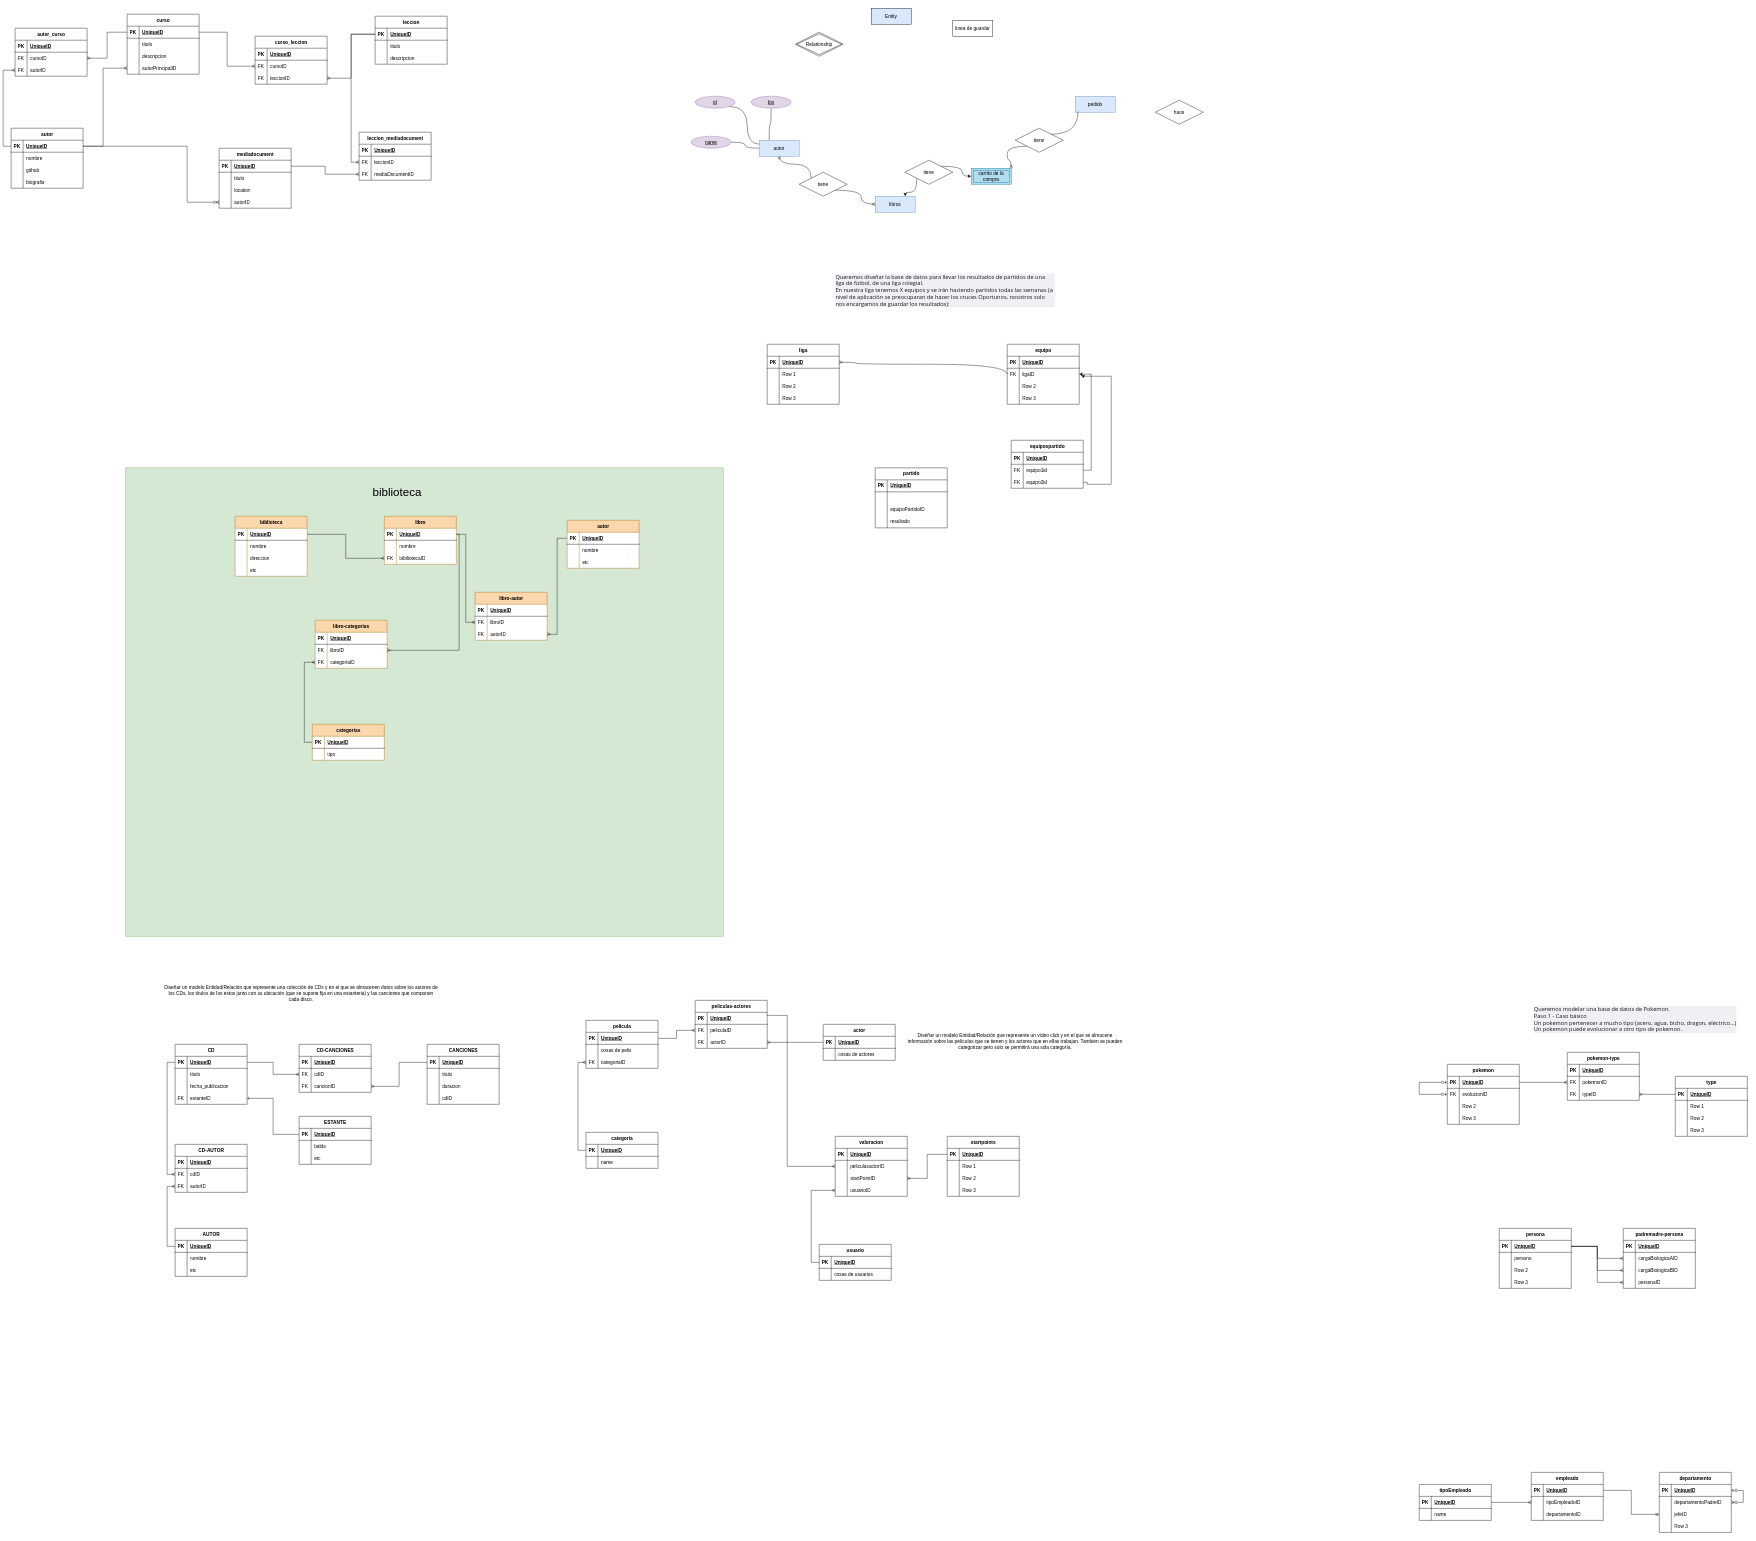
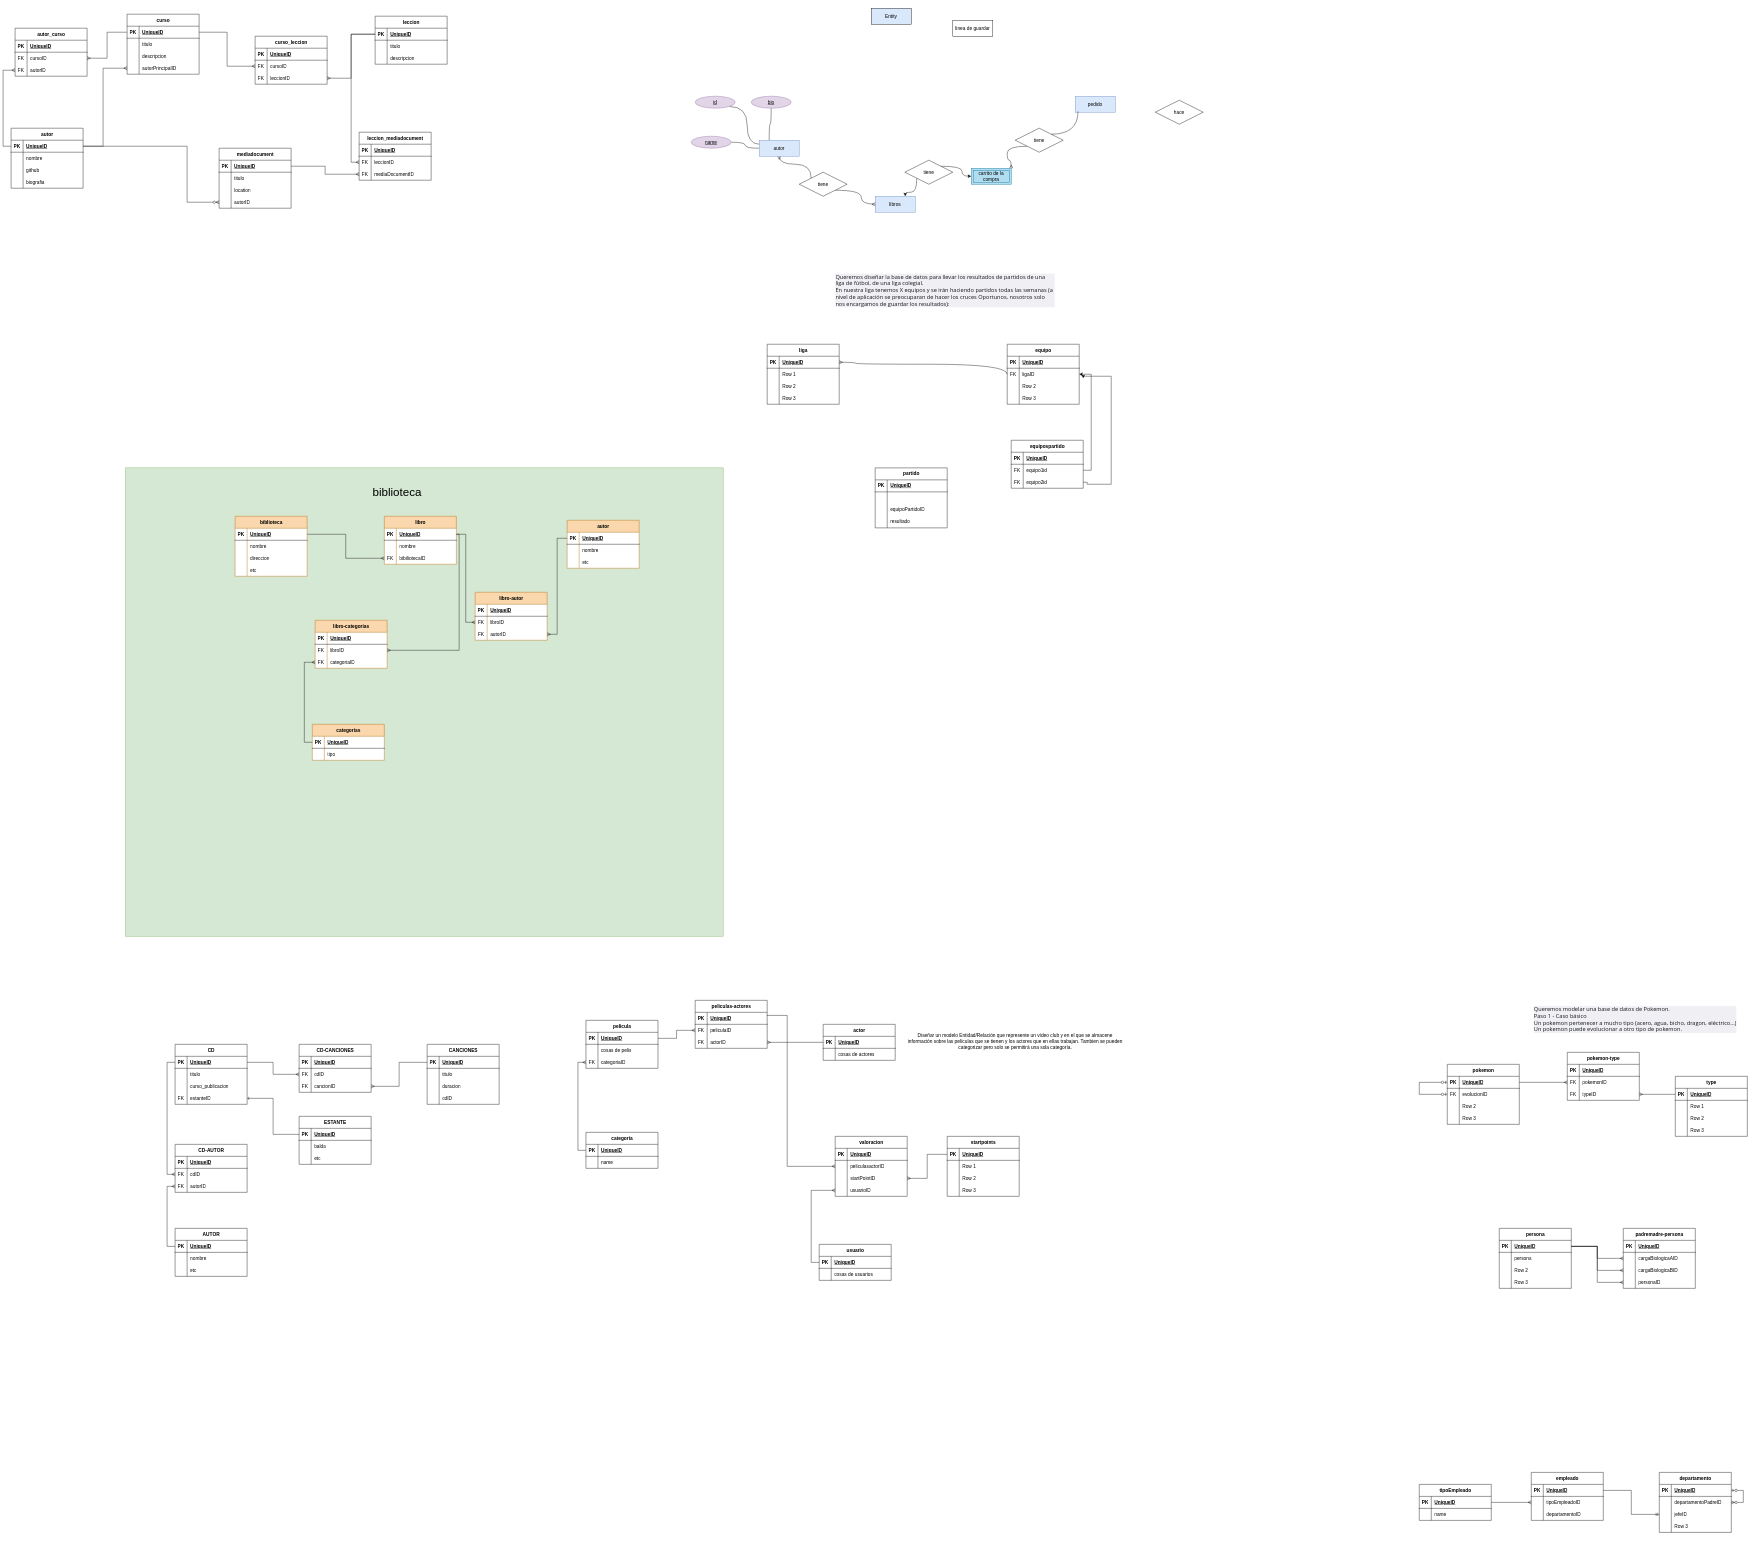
- <mxCell id="4" value="Relationship" style="shape=rhombus;double=1;perimeter=rhombusPerimeter;whiteSpace=wrap;html=1;align=center;" parent="1" vertex="1"><mxGeometry x="1980" y="80" width="120" height="60" as="geometry" /></mxCell>
- <mxCell id="169" value="&lt;br&gt;Diseñar un modelo Entidad/Relación que represente una colección de CDs y en el que se almacenen datos sobre los autores de los CDs, los títulos de los estos junto con su ubicación (que se supone fija en una estanteria) y las canciones que componen cada disco." style="text;html=1;strokeColor=none;fillColor=none;align=center;verticalAlign=middle;whiteSpace=wrap;rounded=0;" parent="1" vertex="1"><mxGeometry x="400" y="2430" width="690" height="90" as="geometry" /></mxCell>
- <mxCell id="155" value="fecha_publicacion" style="shape=partialRectangle;connectable=0;fillColor=none;top=0;left=0;bottom=0;right=0;align=left;spacingLeft=6;overflow=hidden;whiteSpace=wrap;html=1;" parent="153" vertex="1"><mxGeometry x="30" width="150" height="30" as="geometry"><mxRectangle width="150" height="30" as="alternateBounds" /></mxGeometry></mxCell>
+ <mxCell id="155" value="curso_publicacion" style="shape=partialRectangle;connectable=0;fillColor=none;top=0;left=0;bottom=0;right=0;align=left;spacingLeft=6;overflow=hidden;whiteSpace=wrap;html=1;" parent="153" vertex="1"><mxGeometry x="30" width="150" height="30" as="geometry"><mxRectangle width="150" height="30" as="alternateBounds" /></mxGeometry></mxCell>
